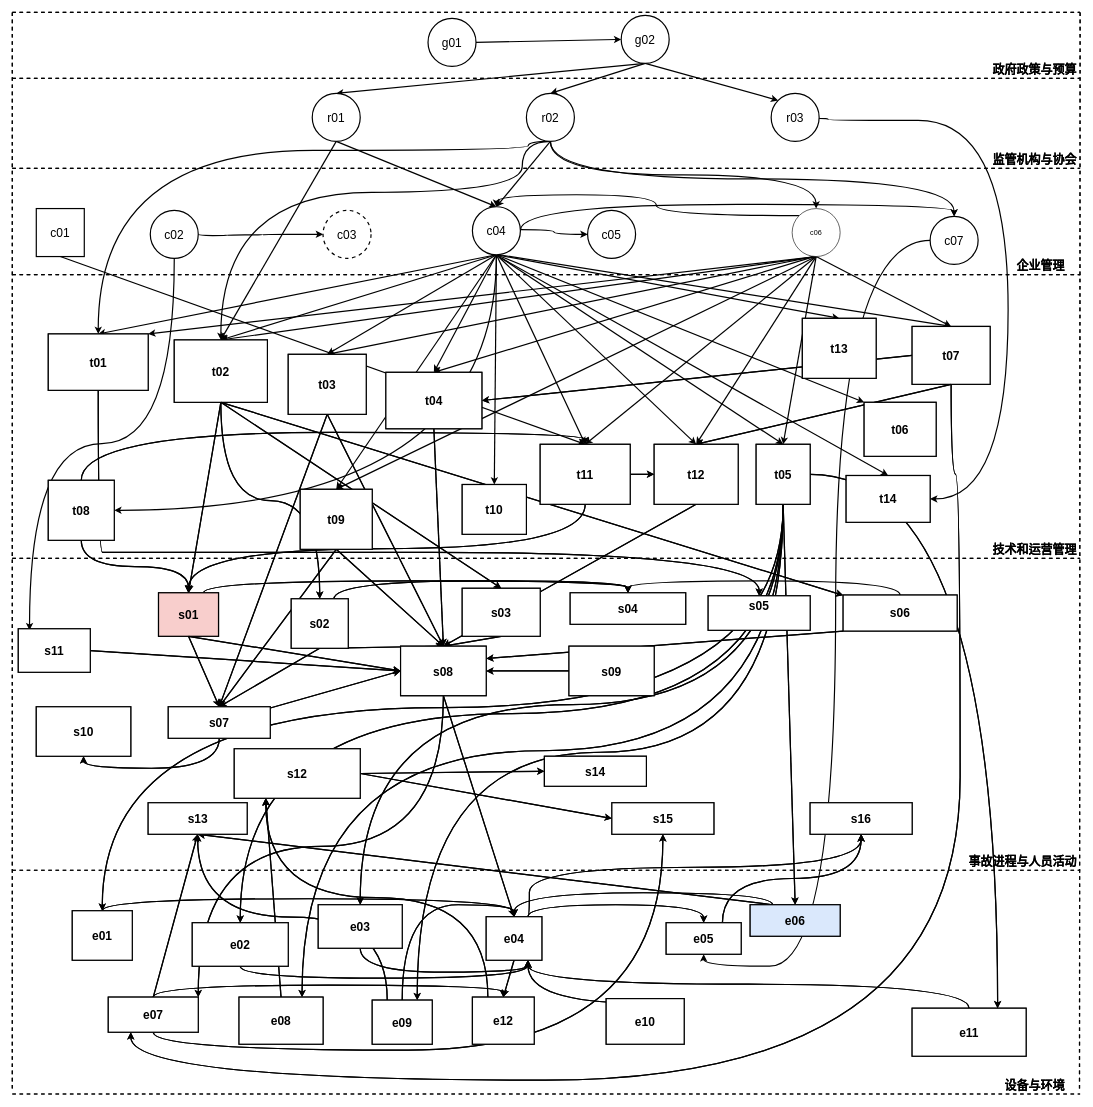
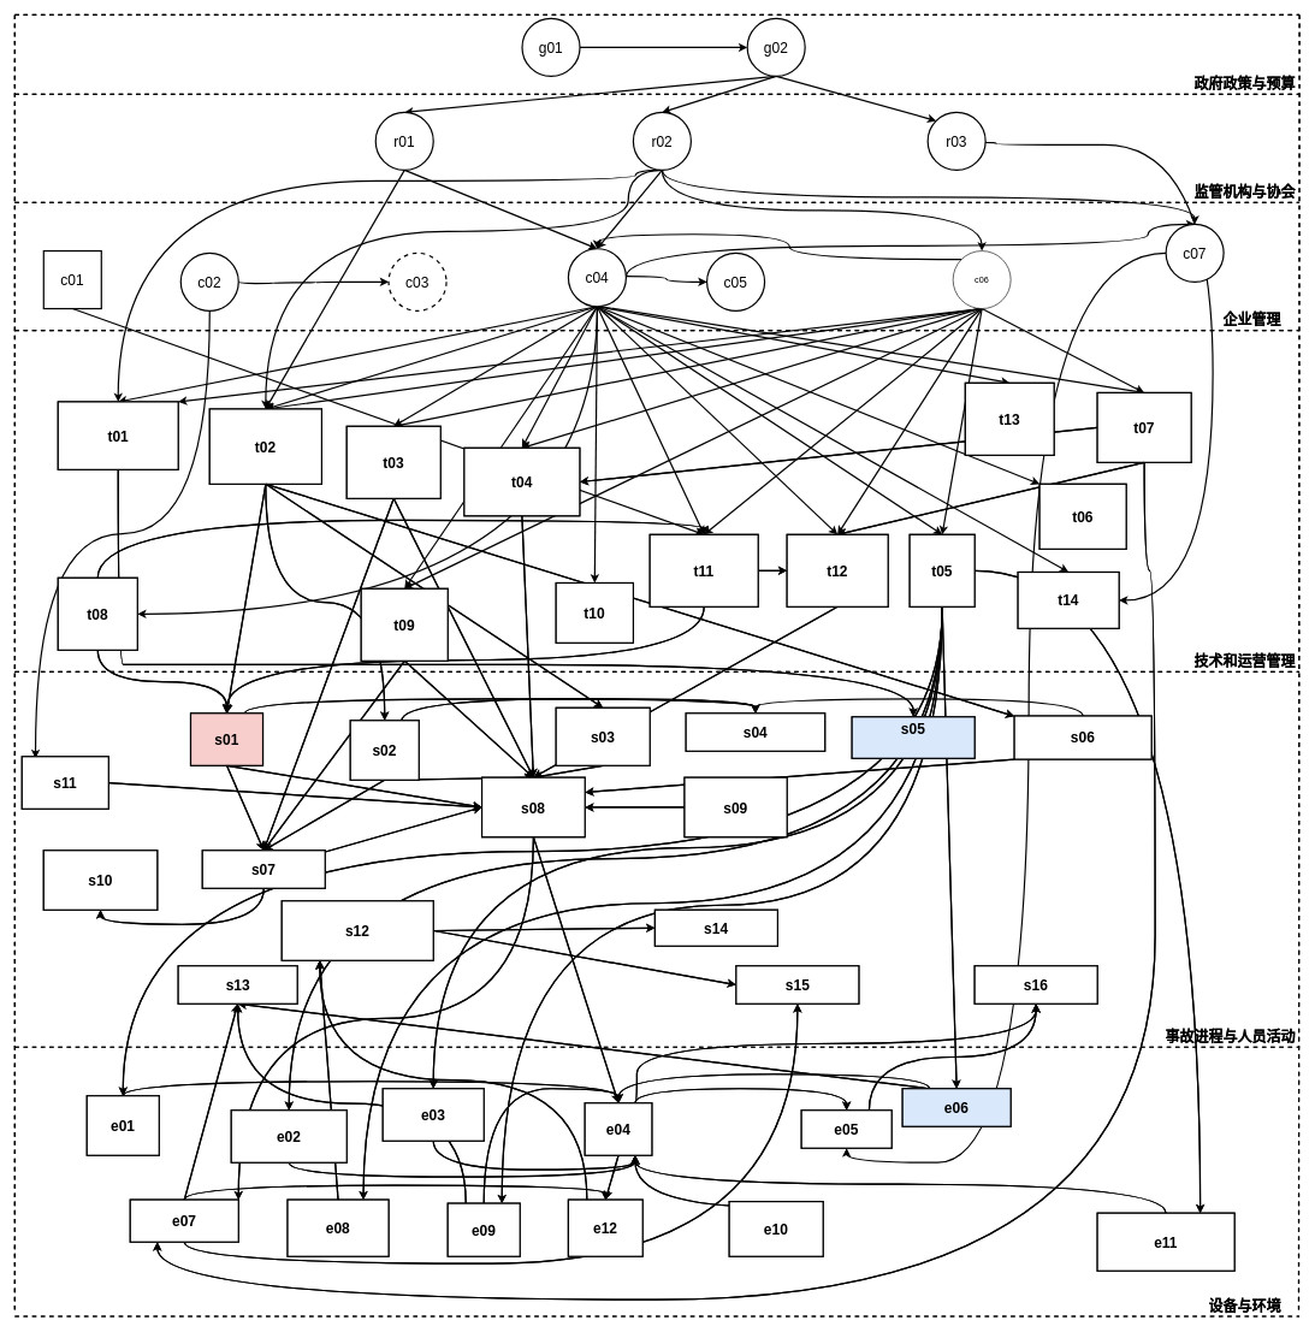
- <mxCell id="277" value="g01" style="ellipse;whiteSpace=wrap;html=1;aspect=fixed;rounded=0;strokeColor=default;strokeWidth=2;align=center;verticalAlign=middle;fontFamily=Helvetica;fontSize=20;fontColor=default;labelBorderColor=none;fillColor=default;" parent="1" vertex="1"><mxGeometry x="713" y="30" width="80" height="80" as="geometry" /></mxCell>
+ <mxCell id="277" value="g01" style="ellipse;whiteSpace=wrap;html=1;aspect=fixed;rounded=0;strokeColor=default;strokeWidth=2;align=center;verticalAlign=middle;fontFamily=Helvetica;fontSize=20;fontColor=default;labelBorderColor=none;fillColor=default;" parent="1" vertex="1"><mxGeometry x="723" y="25" width="80" height="80" as="geometry" /></mxCell>
- <mxCell id="287" value="c07" style="ellipse;whiteSpace=wrap;html=1;aspect=fixed;strokeWidth=2;fontSize=20;" vertex="1" parent="1"><mxGeometry x="1550" y="360" width="80" height="80" as="geometry" /></mxCell>
+ <mxCell id="287" value="c07" style="ellipse;whiteSpace=wrap;html=1;aspect=fixed;strokeWidth=2;fontSize=20;" vertex="1" parent="1"><mxGeometry x="1615" y="310" width="80" height="80" as="geometry" /></mxCell>
- <mxCell id="270" value="s05&lt;br style=&quot;font-size: 20px;&quot;&gt;&amp;nbsp;" style="rounded=0;whiteSpace=wrap;html=1;strokeWidth=2;align=center;verticalAlign=middle;labelBorderColor=none;fontStyle=1;fontSize=20;" parent="1" vertex="1"><mxGeometry x="1180" y="992.5" width="170" height="57.5" as="geometry" /></mxCell>
+ <mxCell id="270" value="s05&lt;br style=&quot;font-size: 20px;&quot;&gt;&amp;nbsp;" style="rounded=0;whiteSpace=wrap;html=1;strokeWidth=2;align=center;verticalAlign=middle;labelBorderColor=none;fontStyle=1;fontSize=20;fillColor=#dae8fc;" parent="1" vertex="1"><mxGeometry x="1180" y="992.5" width="170" height="57.5" as="geometry" /></mxCell>
